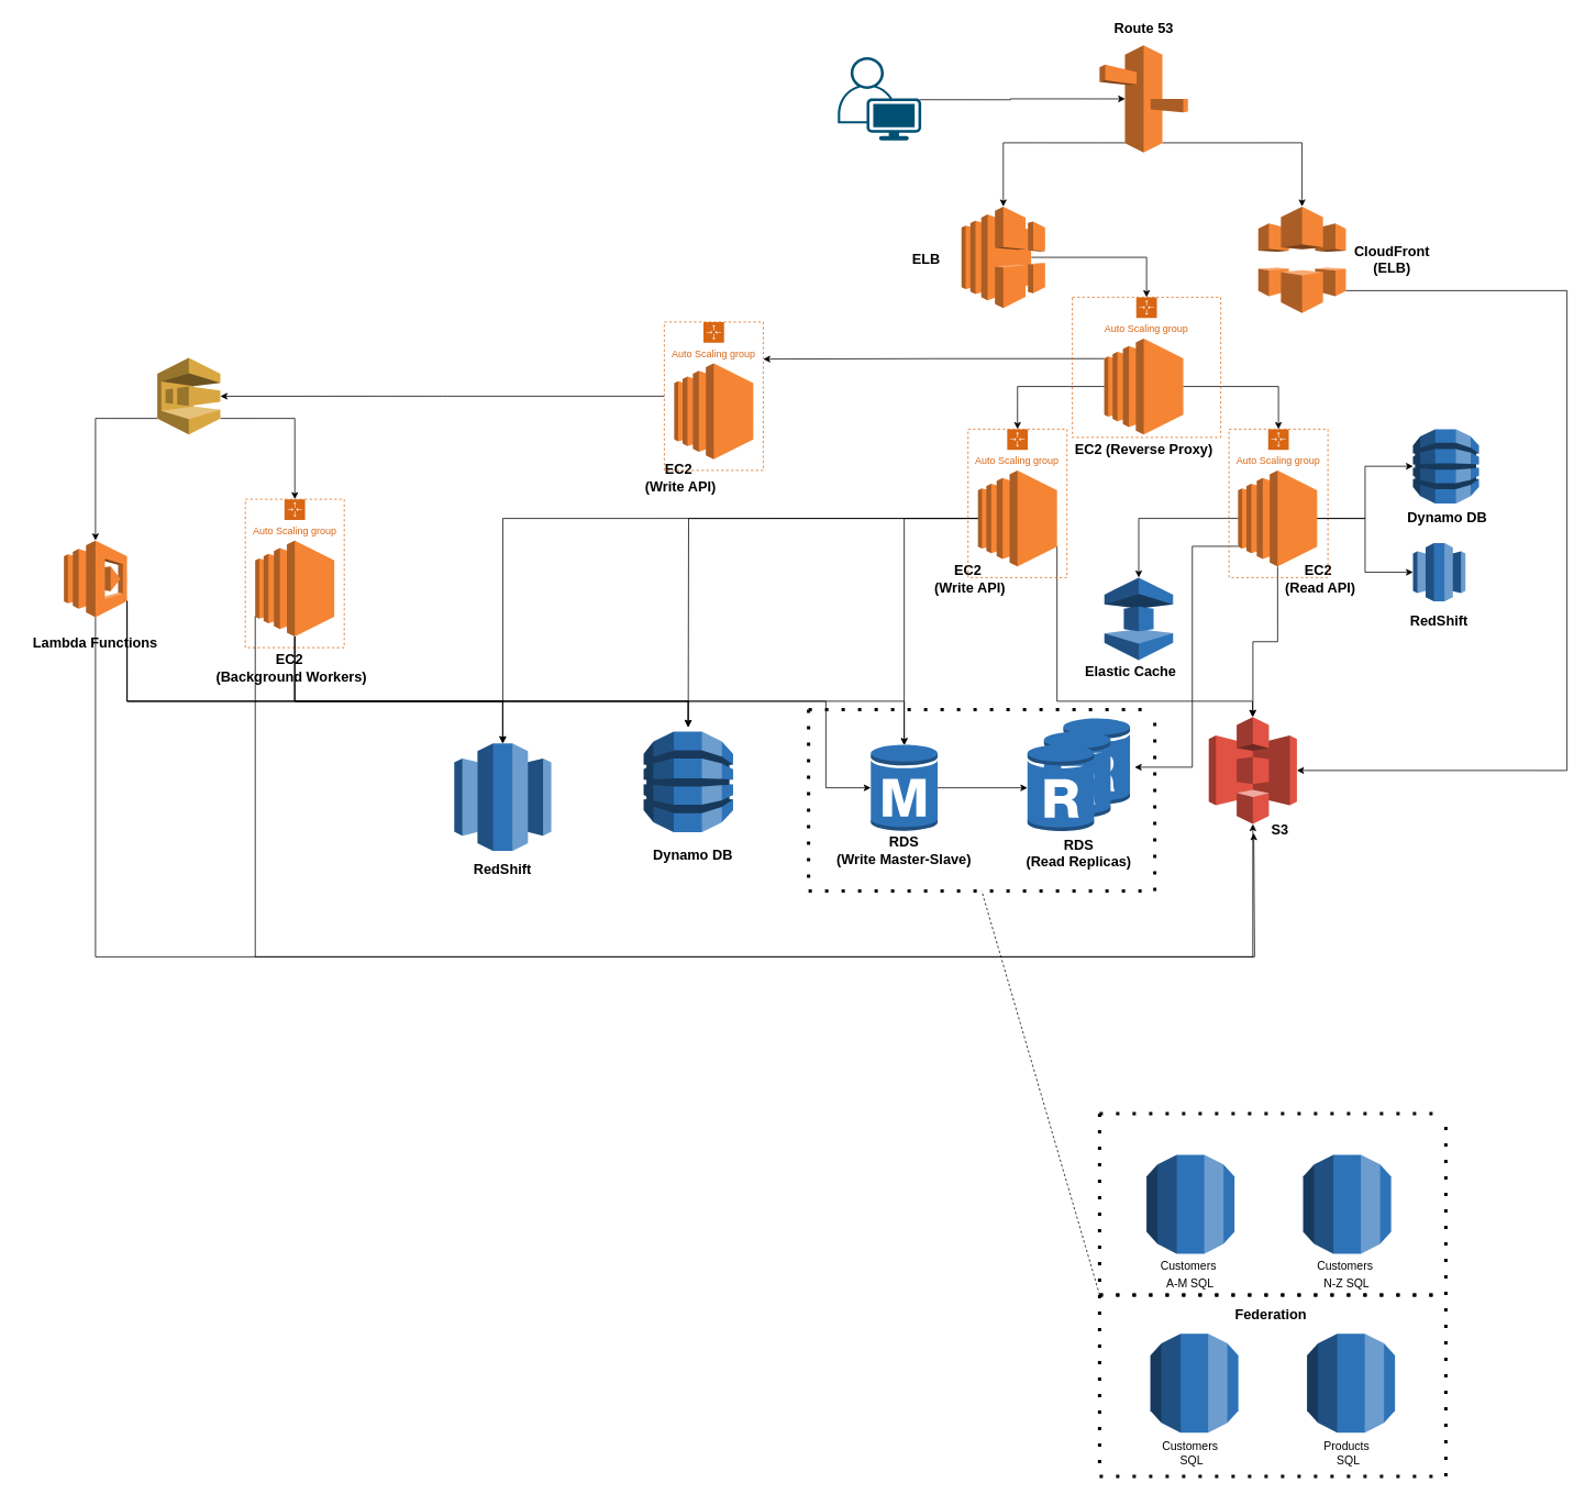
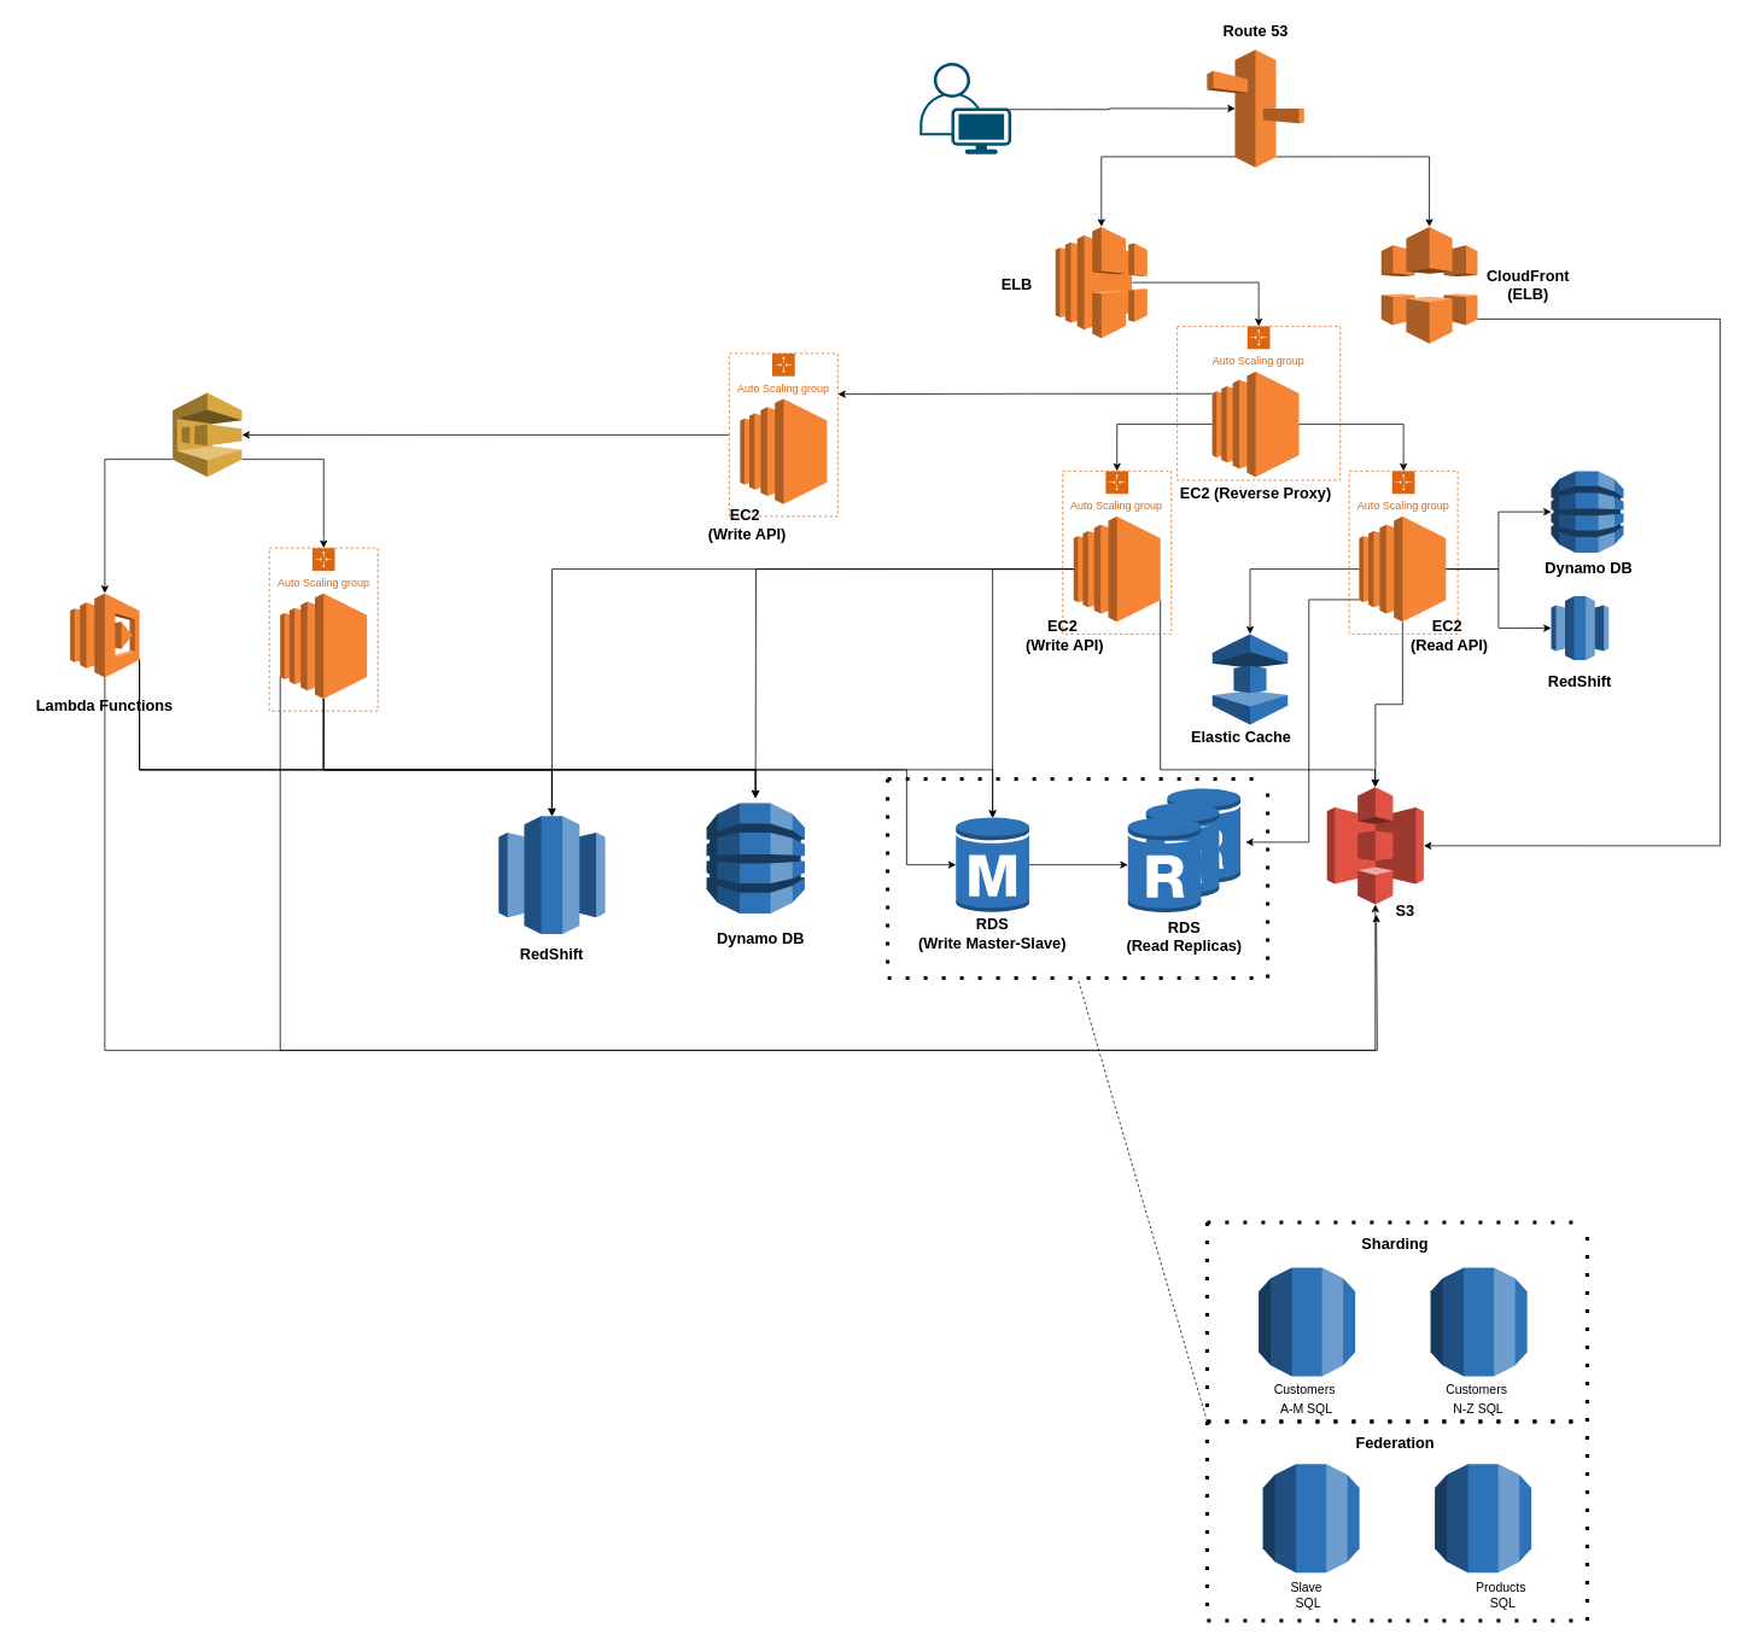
- <mxCell id="51" value="EC2&amp;nbsp;&lt;div&gt;(Background Workers)&lt;/div&gt;" style="text;html=1;align=center;verticalAlign=middle;whiteSpace=wrap;rounded=0;fontStyle=1;fontSize=17;" vertex="1" parent="1"><mxGeometry x="257.75" y="795" width="190" height="30" as="geometry" /></mxCell>
+ <mxCell id="60" value="Sharding" style="text;html=1;align=center;verticalAlign=middle;whiteSpace=wrap;rounded=0;fontStyle=1;fontSize=17;" vertex="1" parent="59"><mxGeometry x="113.25" y="10" width="190" height="30" as="geometry" /></mxCell>
- <mxCell id="69" value="&lt;font style=&quot;font-weight: 400; font-size: 14px;&quot;&gt;Customers&amp;nbsp;&lt;/font&gt;&lt;div style=&quot;font-size: 12px; font-weight: 400;&quot;&gt;&lt;font style=&quot;font-size: 14px;&quot;&gt;SQL&lt;/font&gt;&lt;/div&gt;" style="text;html=1;align=center;verticalAlign=middle;whiteSpace=wrap;rounded=0;fontStyle=1;fontSize=17;" vertex="1" parent="65"><mxGeometry x="26.98" y="176" width="170" height="30" as="geometry" /></mxCell>
+ <mxCell id="69" value="&lt;font style=&quot;font-weight: 400; font-size: 14px;&quot;&gt;Slave&amp;nbsp;&lt;/font&gt;&lt;div style=&quot;font-size: 12px; font-weight: 400;&quot;&gt;&lt;font style=&quot;font-size: 14px;&quot;&gt;SQL&lt;/font&gt;&lt;/div&gt;" style="text;html=1;align=center;verticalAlign=middle;whiteSpace=wrap;rounded=0;fontStyle=1;fontSize=17;" vertex="1" parent="65"><mxGeometry x="26.98" y="176" width="170" height="30" as="geometry" /></mxCell>
- <mxCell id="70" value="&lt;span style=&quot;font-weight: 400; font-size: 14px;&quot;&gt;Products&amp;nbsp;&lt;/span&gt;&lt;div style=&quot;font-size: 12px; font-weight: 400;&quot;&gt;&lt;span style=&quot;font-size: 14px;&quot;&gt;SQL&lt;/span&gt;&lt;/div&gt;" style="text;html=1;align=center;verticalAlign=middle;whiteSpace=wrap;rounded=0;fontStyle=1;fontSize=17;" vertex="1" parent="65"><mxGeometry x="216.98" y="176" width="170" height="30" as="geometry" /></mxCell>
+ <mxCell id="70" value="&lt;span style=&quot;font-weight: 400; font-size: 14px;&quot;&gt;Products&amp;nbsp;&lt;/span&gt;&lt;div style=&quot;font-size: 12px; font-weight: 400;&quot;&gt;&lt;span style=&quot;font-size: 14px;&quot;&gt;SQL&lt;/span&gt;&lt;/div&gt;" style="text;html=1;align=center;verticalAlign=middle;whiteSpace=wrap;rounded=0;fontStyle=1;fontSize=17;" vertex="1" parent="65"><mxGeometry x="241.98" y="176" width="170" height="30" as="geometry" /></mxCell>
